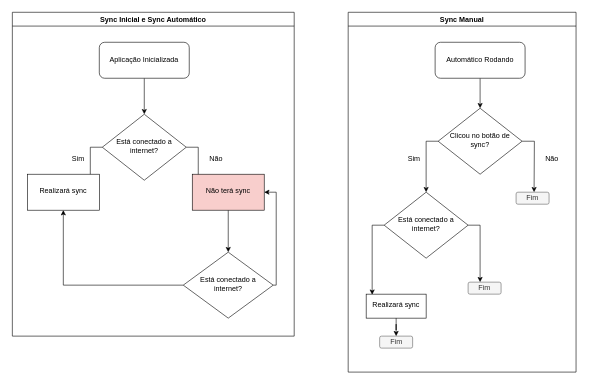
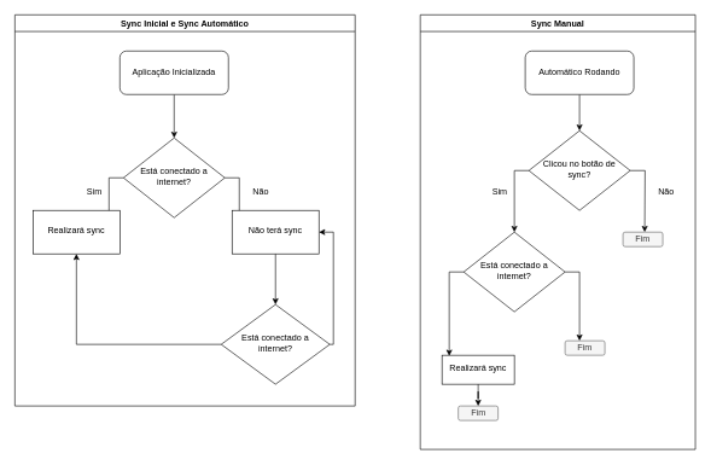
- <mxCell id="8" value="Não terá sync" style="whiteSpace=wrap;html=1;shadow=0;strokeWidth=1;spacing=6;spacingTop=-4;fillColor=#f8cecc;" vertex="1" parent="1"><mxGeometry x="320" y="290" width="120" height="60" as="geometry" /></mxCell>
+ <mxCell id="8" value="Não terá sync" style="whiteSpace=wrap;html=1;shadow=0;strokeWidth=1;spacing=6;spacingTop=-4;" vertex="1" parent="1"><mxGeometry x="320" y="290" width="120" height="60" as="geometry" /></mxCell>
